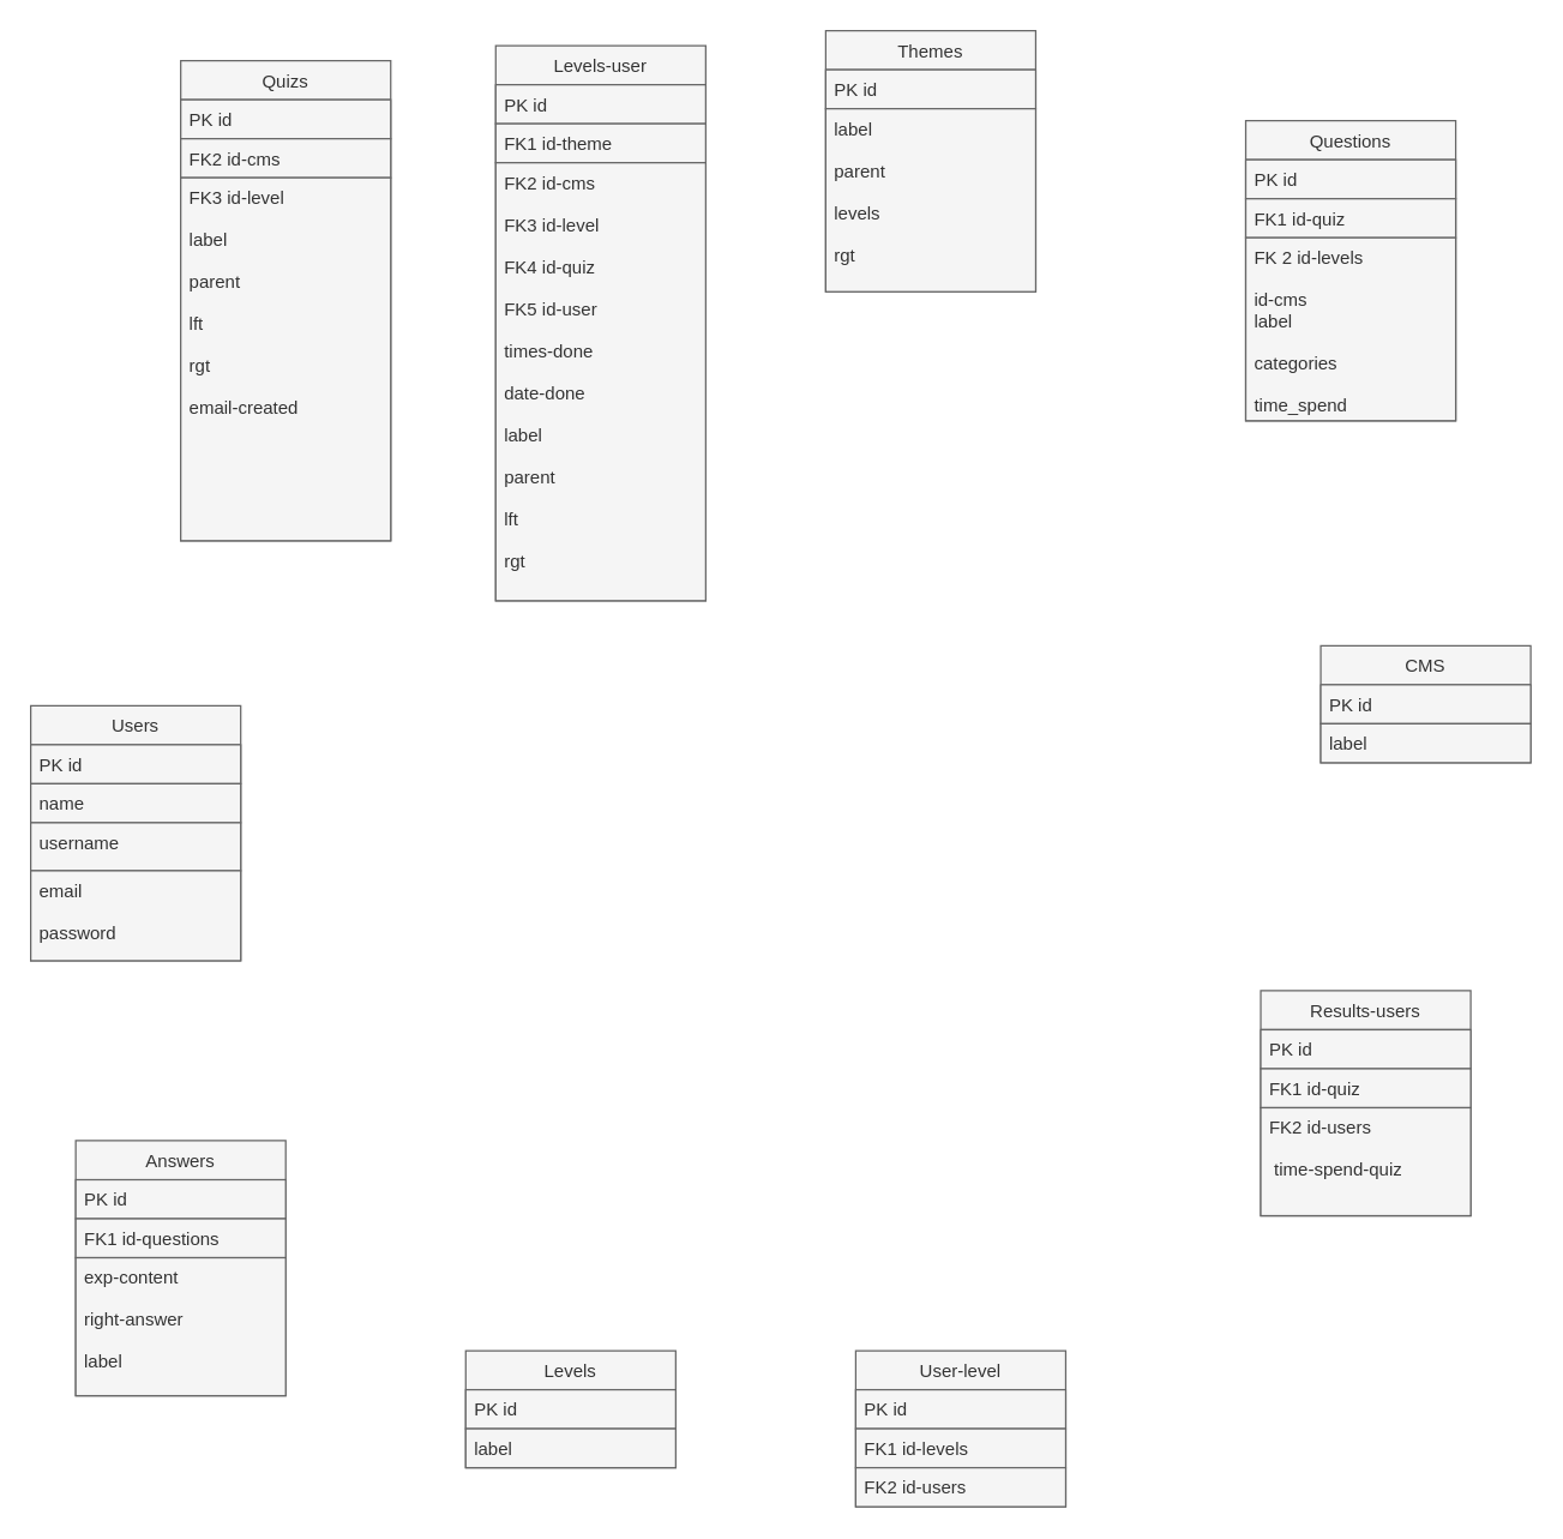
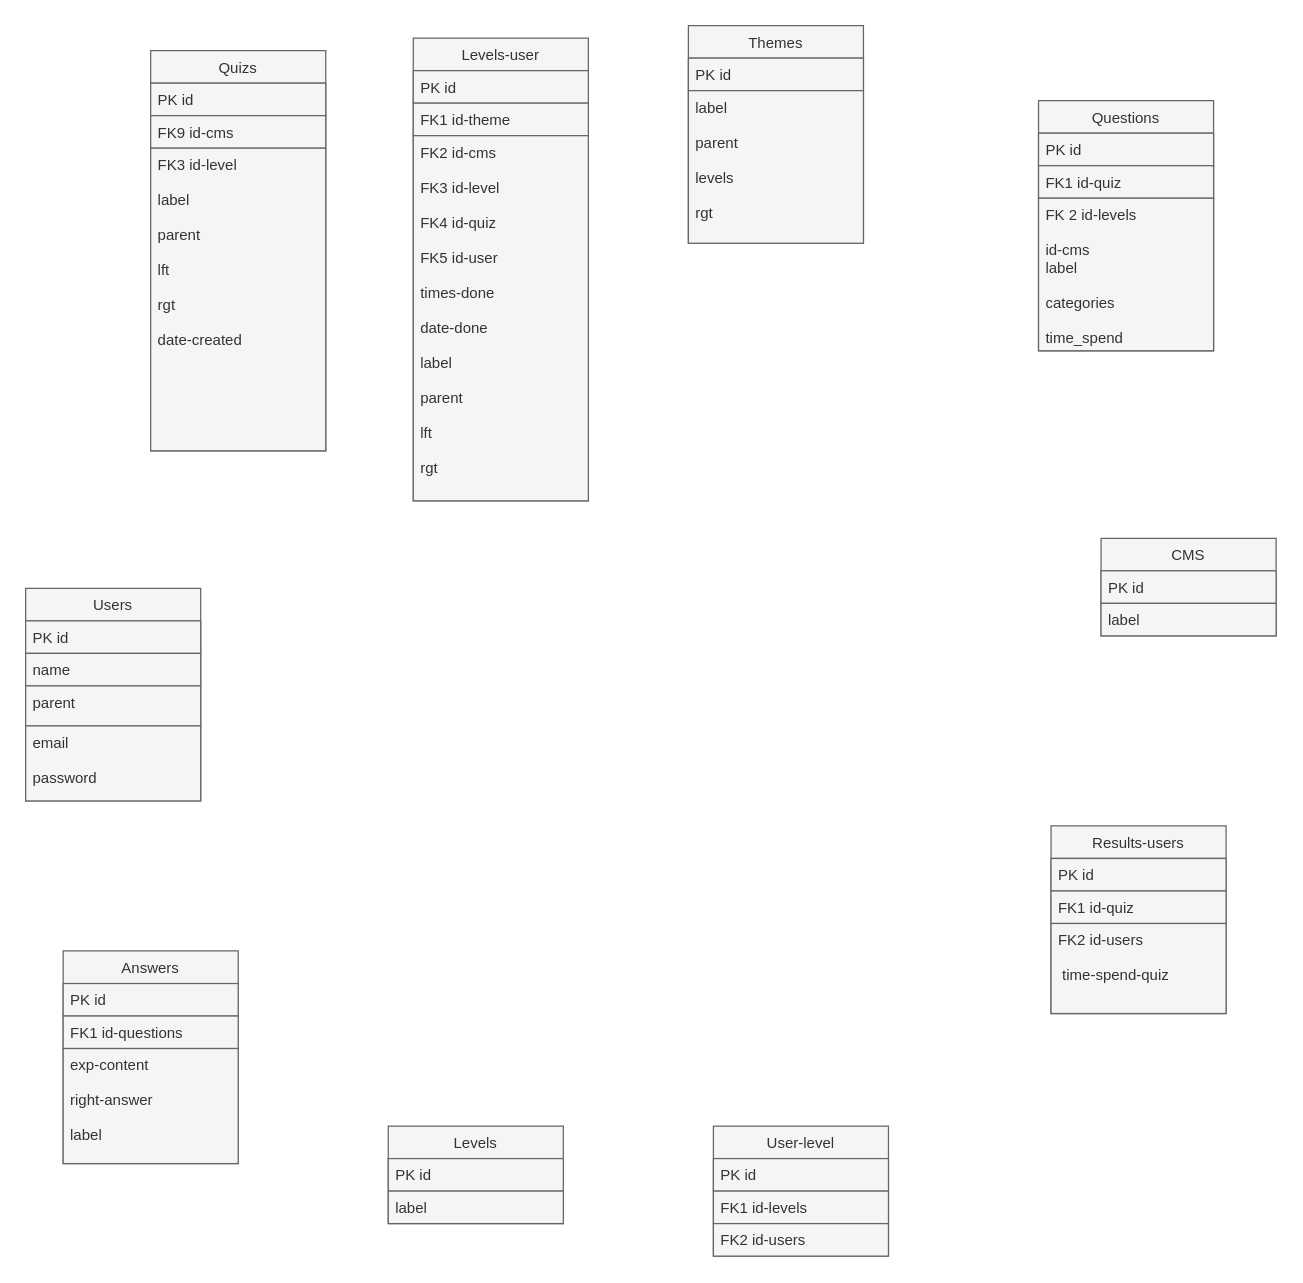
- <mxCell id="9" value="FK2 id-cms" style="text;align=left;verticalAlign=top;spacingLeft=4;spacingRight=4;overflow=hidden;rotatable=0;points=[[0,0.5],[1,0.5]];portConstraint=eastwest;labelBackgroundColor=none;strokeColor=#666666;fontColor=#333333;fillColor=#f5f5f5;" parent="7" vertex="1"><mxGeometry y="52" width="140" height="26" as="geometry" /></mxCell>
+ <mxCell id="9" value="FK9 id-cms" style="text;align=left;verticalAlign=top;spacingLeft=4;spacingRight=4;overflow=hidden;rotatable=0;points=[[0,0.5],[1,0.5]];portConstraint=eastwest;labelBackgroundColor=none;strokeColor=#666666;fontColor=#333333;fillColor=#f5f5f5;" parent="7" vertex="1"><mxGeometry y="52" width="140" height="26" as="geometry" /></mxCell>
- <mxCell id="10" value="FK3 id-level&#10; &#10;label&#10;&#10;parent&#10;&#10;lft&#10;&#10;rgt&#10;&#10;email-created&#10;&#10;&#10;&#10;&#10;" style="text;align=left;verticalAlign=top;spacingLeft=4;spacingRight=4;overflow=hidden;rotatable=0;points=[[0,0.5],[1,0.5]];portConstraint=eastwest;labelBackgroundColor=none;strokeColor=#666666;fontColor=#333333;fillColor=#f5f5f5;" parent="7" vertex="1"><mxGeometry y="78" width="140" height="242" as="geometry" /></mxCell>
+ <mxCell id="10" value="FK3 id-level&#10; &#10;label&#10;&#10;parent&#10;&#10;lft&#10;&#10;rgt&#10;&#10;date-created&#10;&#10;&#10;&#10;&#10;" style="text;align=left;verticalAlign=top;spacingLeft=4;spacingRight=4;overflow=hidden;rotatable=0;points=[[0,0.5],[1,0.5]];portConstraint=eastwest;labelBackgroundColor=none;strokeColor=#666666;fontColor=#333333;fillColor=#f5f5f5;" parent="7" vertex="1"><mxGeometry y="78" width="140" height="242" as="geometry" /></mxCell>
- <mxCell id="5" value="username" style="text;align=left;verticalAlign=top;spacingLeft=4;spacingRight=4;overflow=hidden;rotatable=0;points=[[0,0.5],[1,0.5]];portConstraint=eastwest;labelBackgroundColor=none;fillColor=#f5f5f5;fontColor=#333333;strokeColor=#666666;" parent="2" vertex="1"><mxGeometry y="78" width="140" height="32" as="geometry" /></mxCell>
+ <mxCell id="5" value="parent" style="text;align=left;verticalAlign=top;spacingLeft=4;spacingRight=4;overflow=hidden;rotatable=0;points=[[0,0.5],[1,0.5]];portConstraint=eastwest;labelBackgroundColor=none;fillColor=#f5f5f5;fontColor=#333333;strokeColor=#666666;" parent="2" vertex="1"><mxGeometry y="78" width="140" height="32" as="geometry" /></mxCell>
